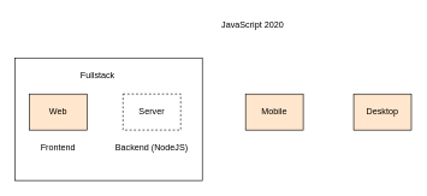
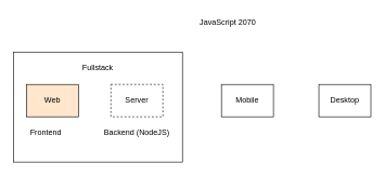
- <mxCell id="3" value="JavaScript 2020" style="text;html=1;strokeColor=none;fillColor=none;align=center;verticalAlign=middle;whiteSpace=wrap;rounded=0;" vertex="1" parent="1"><mxGeometry x="290" y="20" width="120" height="30" as="geometry" /></mxCell>
+ <mxCell id="3" value="JavaScript 2070" style="text;html=1;strokeColor=none;fillColor=none;align=center;verticalAlign=middle;whiteSpace=wrap;rounded=0;" vertex="1" parent="1"><mxGeometry x="290" y="20" width="120" height="30" as="geometry" /></mxCell>
- <mxCell id="10" value="Fullstack" style="text;html=1;strokeColor=none;fillColor=none;align=center;verticalAlign=middle;whiteSpace=wrap;rounded=0;" vertex="1" parent="1"><mxGeometry x="85" y="90" width="100" height="30" as="geometry" /></mxCell>
+ <mxCell id="10" value="Fullstack" style="text;html=1;strokeColor=none;fillColor=none;align=center;verticalAlign=middle;whiteSpace=wrap;rounded=0;" vertex="1" parent="1"><mxGeometry x="100" y="90" width="100" height="30" as="geometry" /></mxCell>
- <mxCell id="12" value="Mobile" style="rounded=0;whiteSpace=wrap;html=1;fillColor=#ffe6cc;" vertex="1" parent="1"><mxGeometry x="340" y="130" width="80" height="50" as="geometry" /></mxCell>
+ <mxCell id="12" value="Mobile" style="rounded=0;whiteSpace=wrap;html=1;" vertex="1" parent="1"><mxGeometry x="340" y="130" width="80" height="50" as="geometry" /></mxCell>
- <mxCell id="11" value="Desktop" style="rounded=0;whiteSpace=wrap;html=1;fillColor=#ffe6cc;" vertex="1" parent="1"><mxGeometry x="490" y="130" width="80" height="50" as="geometry" /></mxCell>
+ <mxCell id="11" value="Desktop" style="rounded=0;whiteSpace=wrap;html=1;" vertex="1" parent="1"><mxGeometry x="490" y="130" width="80" height="50" as="geometry" /></mxCell>
- <mxCell id="6" value="Frontend" style="text;html=1;strokeColor=none;fillColor=none;align=center;verticalAlign=middle;whiteSpace=wrap;rounded=0;" vertex="1" parent="1"><mxGeometry x="40" y="190" width="80" height="30" as="geometry" /></mxCell>
+ <mxCell id="6" value="Frontend" style="text;html=1;strokeColor=none;fillColor=none;align=center;verticalAlign=middle;whiteSpace=wrap;rounded=0;" vertex="1" parent="1"><mxGeometry x="30" y="190" width="80" height="30" as="geometry" /></mxCell>
